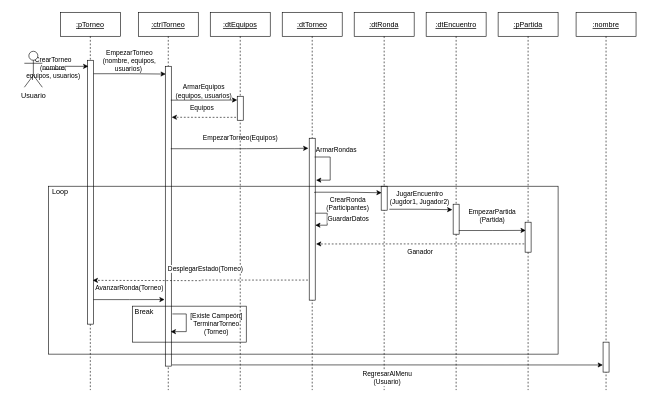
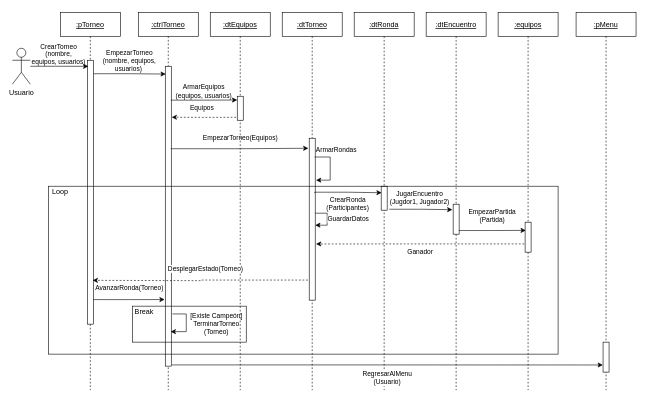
- <mxCell id="23" value=":pPartida" style="shape=umlLifeline;perimeter=lifelinePerimeter;container=1;collapsible=0;recursiveResize=0;rounded=0;shadow=0;strokeWidth=1;fontStyle=4" parent="1" vertex="1"><mxGeometry x="830" y="20" width="100" height="630" as="geometry" /></mxCell>
+ <mxCell id="23" value=":equipos" style="shape=umlLifeline;perimeter=lifelinePerimeter;container=1;collapsible=0;recursiveResize=0;rounded=0;shadow=0;strokeWidth=1;fontStyle=4" parent="1" vertex="1"><mxGeometry x="830" y="20" width="100" height="630" as="geometry" /></mxCell>
- <mxCell id="35" value=":nombre" style="shape=umlLifeline;perimeter=lifelinePerimeter;container=1;collapsible=0;recursiveResize=0;rounded=0;shadow=0;strokeWidth=1;fontStyle=4" parent="1" vertex="1"><mxGeometry x="960" y="20" width="100" height="630" as="geometry" /></mxCell>
+ <mxCell id="35" value=":pMenu" style="shape=umlLifeline;perimeter=lifelinePerimeter;container=1;collapsible=0;recursiveResize=0;rounded=0;shadow=0;strokeWidth=1;fontStyle=4" parent="1" vertex="1"><mxGeometry x="960" y="20" width="100" height="630" as="geometry" /></mxCell>
- <mxCell id="8" value="Usuario" style="shape=umlActor;verticalLabelPosition=bottom;verticalAlign=top;html=1;" parent="1" vertex="1"><mxGeometry x="40" y="85" width="30" height="60" as="geometry" /></mxCell>
+ <mxCell id="8" value="Usuario" style="shape=umlActor;verticalLabelPosition=bottom;verticalAlign=top;html=1;" parent="1" vertex="1"><mxGeometry x="20" y="80" width="30" height="60" as="geometry" /></mxCell>
